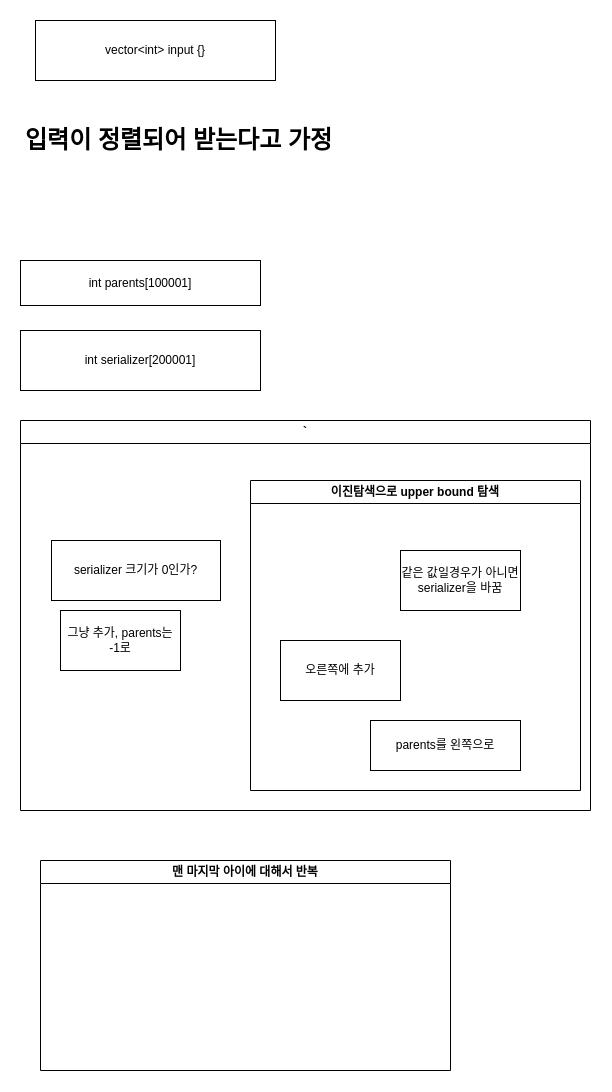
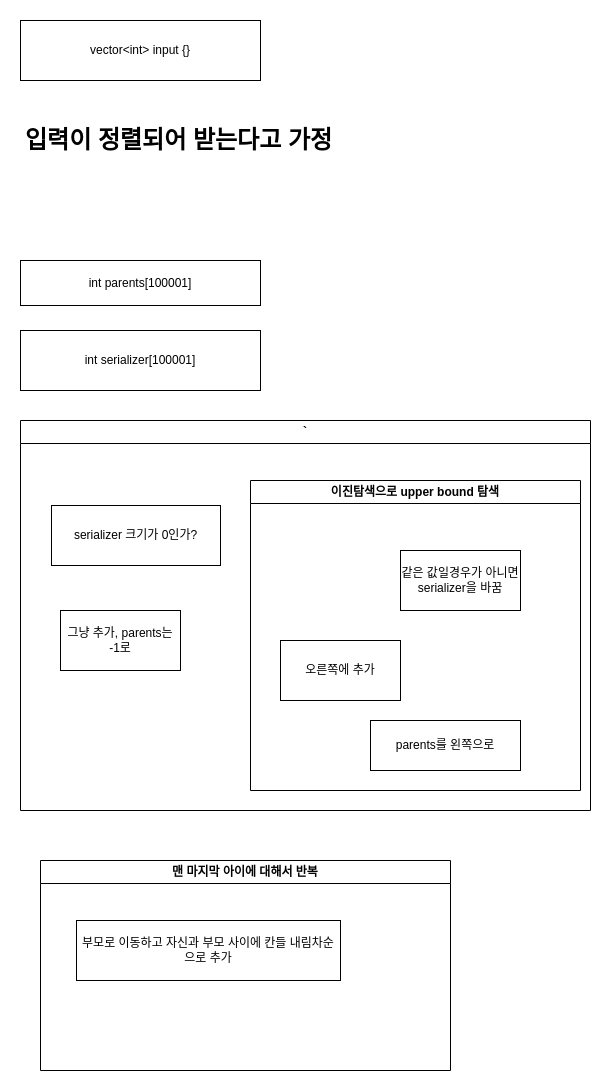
- <mxCell id="12" value="vector&amp;lt;int&amp;gt; input {}" style="rounded=0;whiteSpace=wrap;html=1;" vertex="1" parent="1"><mxGeometry x="35" y="20" width="240" height="60" as="geometry" /></mxCell>
+ <mxCell id="12" value="vector&amp;lt;int&amp;gt; input {}" style="rounded=0;whiteSpace=wrap;html=1;" vertex="1" parent="1"><mxGeometry x="20" y="20" width="240" height="60" as="geometry" /></mxCell>
- <mxCell id="10" value="int serializer[200001]" style="rounded=0;whiteSpace=wrap;html=1;" vertex="1" parent="1"><mxGeometry x="20" y="330" width="240" height="60" as="geometry" /></mxCell>
+ <mxCell id="10" value="int serializer[100001]" style="rounded=0;whiteSpace=wrap;html=1;" vertex="1" parent="1"><mxGeometry x="20" y="330" width="240" height="60" as="geometry" /></mxCell>
- <mxCell id="3" value="serializer 크기가 0인가?" style="rounded=0;whiteSpace=wrap;html=1;" vertex="1" parent="2"><mxGeometry x="31" y="120" width="169" height="60" as="geometry" /></mxCell>
+ <mxCell id="3" value="serializer 크기가 0인가?" style="rounded=0;whiteSpace=wrap;html=1;" vertex="1" parent="2"><mxGeometry x="31" y="85" width="169" height="60" as="geometry" /></mxCell>
+ <mxCell id="14" value="부모로 이동하고 자신과 부모 사이에 칸들 내림차순으로 추가" style="rounded=0;whiteSpace=wrap;html=1;" vertex="1" parent="13"><mxGeometry x="36" y="60" width="264" height="60" as="geometry" /></mxCell>
